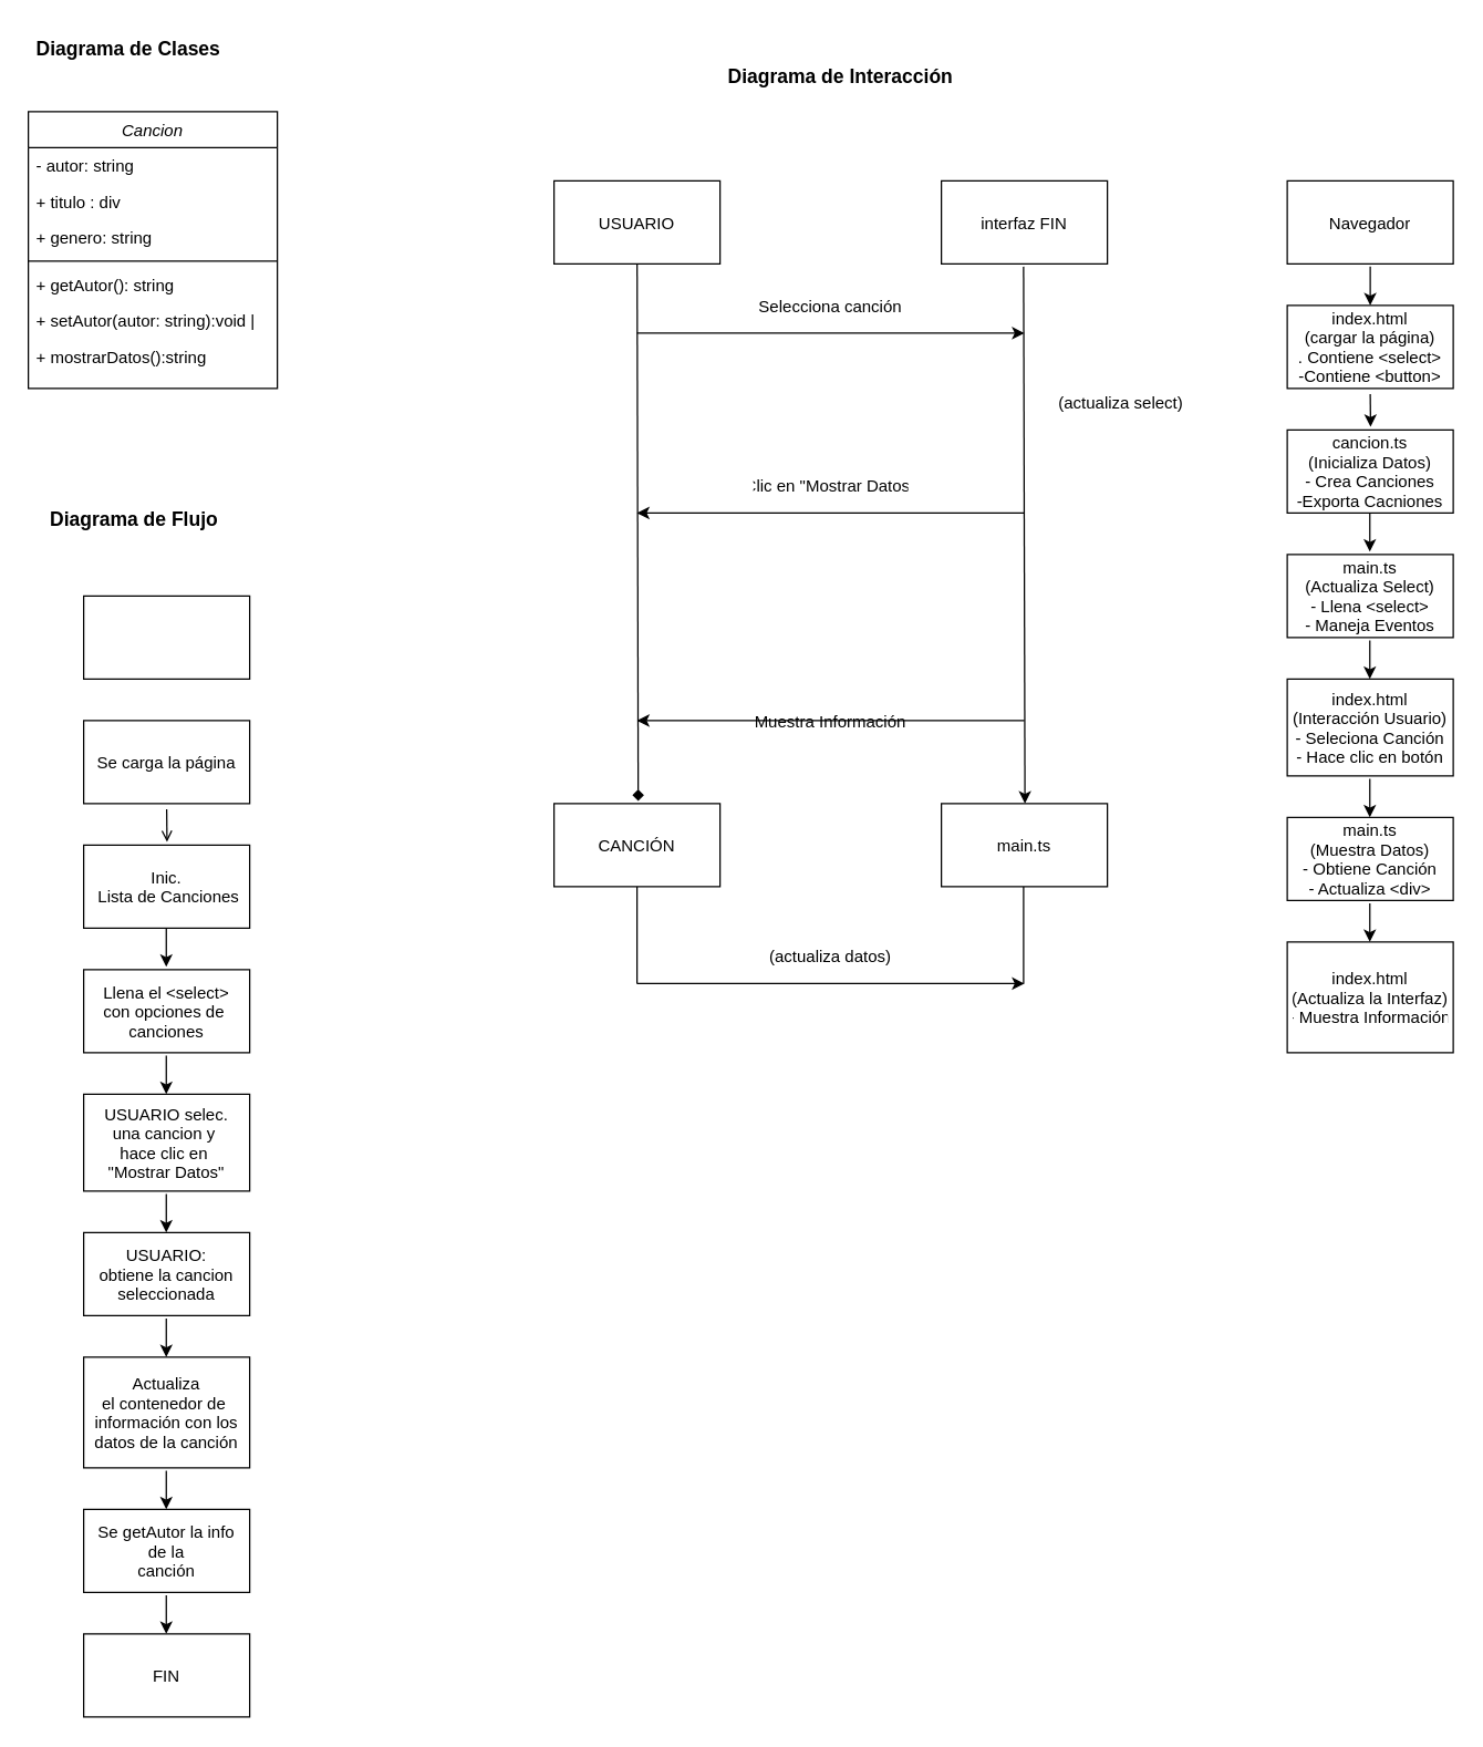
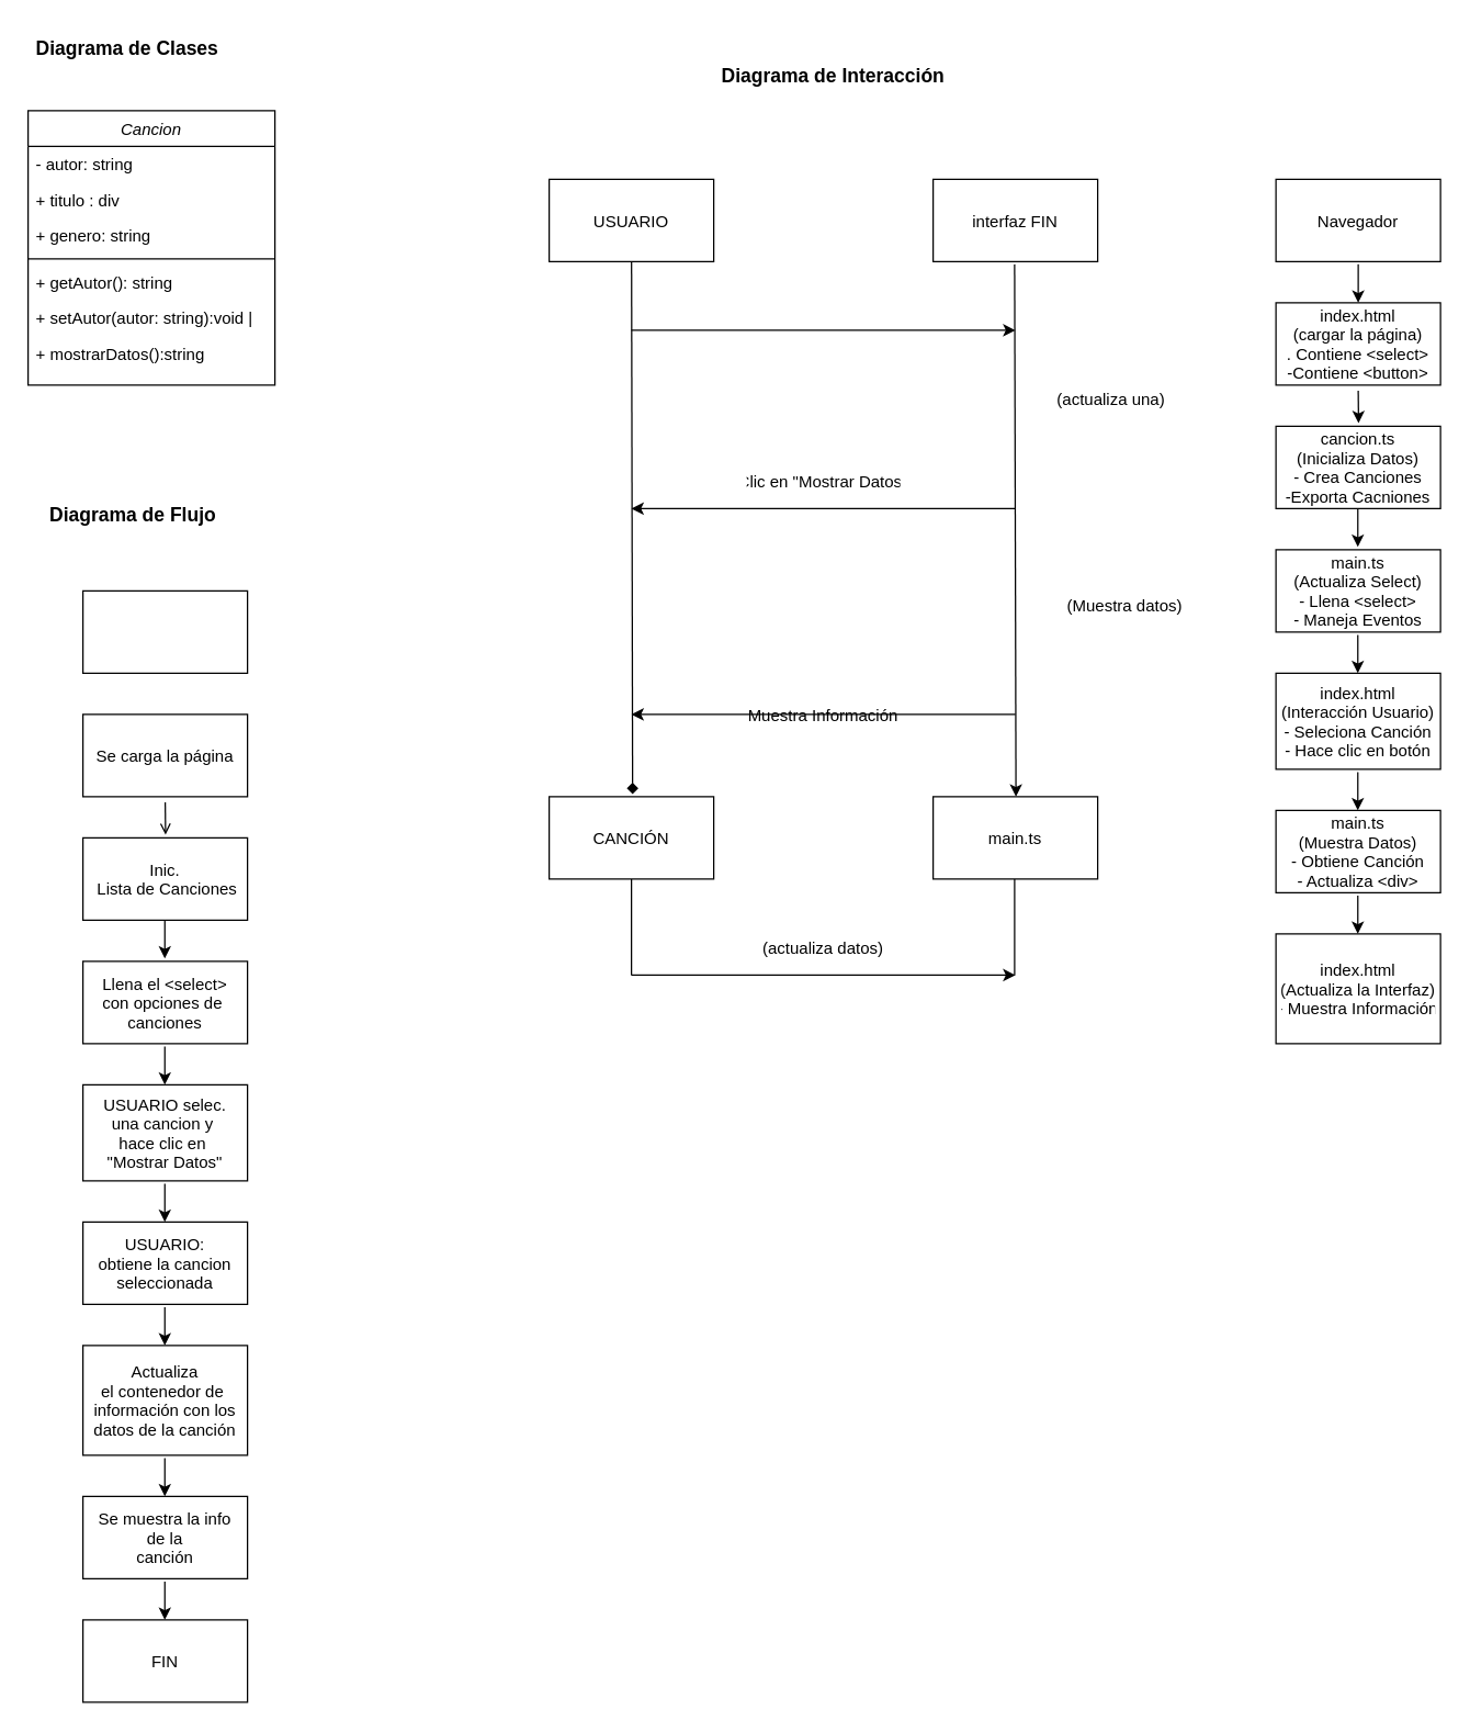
- <mxCell id="60" value="Selecciona canción" style="text;align=center;verticalAlign=middle;spacingLeft=4;spacingRight=4;overflow=hidden;rotatable=0;points=[[0,0.5],[1,0.5]];portConstraint=eastwest;" parent="1" vertex="1"><mxGeometry x="540" y="190" width="120" height="60" as="geometry" /></mxCell>
- <mxCell id="61" value="(actualiza select)" style="text;align=center;verticalAlign=middle;spacingLeft=4;spacingRight=4;overflow=hidden;rotatable=0;points=[[0,0.5],[1,0.5]];portConstraint=eastwest;" parent="1" vertex="1"><mxGeometry x="750" y="260" width="120" height="60" as="geometry" /></mxCell>
+ <mxCell id="61" value="(actualiza una)" style="text;align=center;verticalAlign=middle;spacingLeft=4;spacingRight=4;overflow=hidden;rotatable=0;points=[[0,0.5],[1,0.5]];portConstraint=eastwest;" parent="1" vertex="1"><mxGeometry x="750" y="260" width="120" height="60" as="geometry" /></mxCell>
+ <mxCell id="62" value="(Muestra datos)" style="text;align=center;verticalAlign=middle;spacingLeft=4;spacingRight=4;overflow=hidden;rotatable=0;points=[[0,0.5],[1,0.5]];portConstraint=eastwest;" parent="1" vertex="1"><mxGeometry x="760" y="410" width="120" height="60" as="geometry" /></mxCell>
- <mxCell id="26" value="Se getAutor la info&#10;de la&#10;canción" style="text;align=center;verticalAlign=middle;spacingLeft=4;spacingRight=4;overflow=hidden;rotatable=0;points=[[0,0.5],[1,0.5]];portConstraint=eastwest;" parent="1" vertex="1"><mxGeometry x="60" y="1090" width="120" height="60" as="geometry" /></mxCell>
+ <mxCell id="26" value="Se muestra la info&#10;de la&#10;canción" style="text;align=center;verticalAlign=middle;spacingLeft=4;spacingRight=4;overflow=hidden;rotatable=0;points=[[0,0.5],[1,0.5]];portConstraint=eastwest;" parent="1" vertex="1"><mxGeometry x="60" y="1090" width="120" height="60" as="geometry" /></mxCell>
